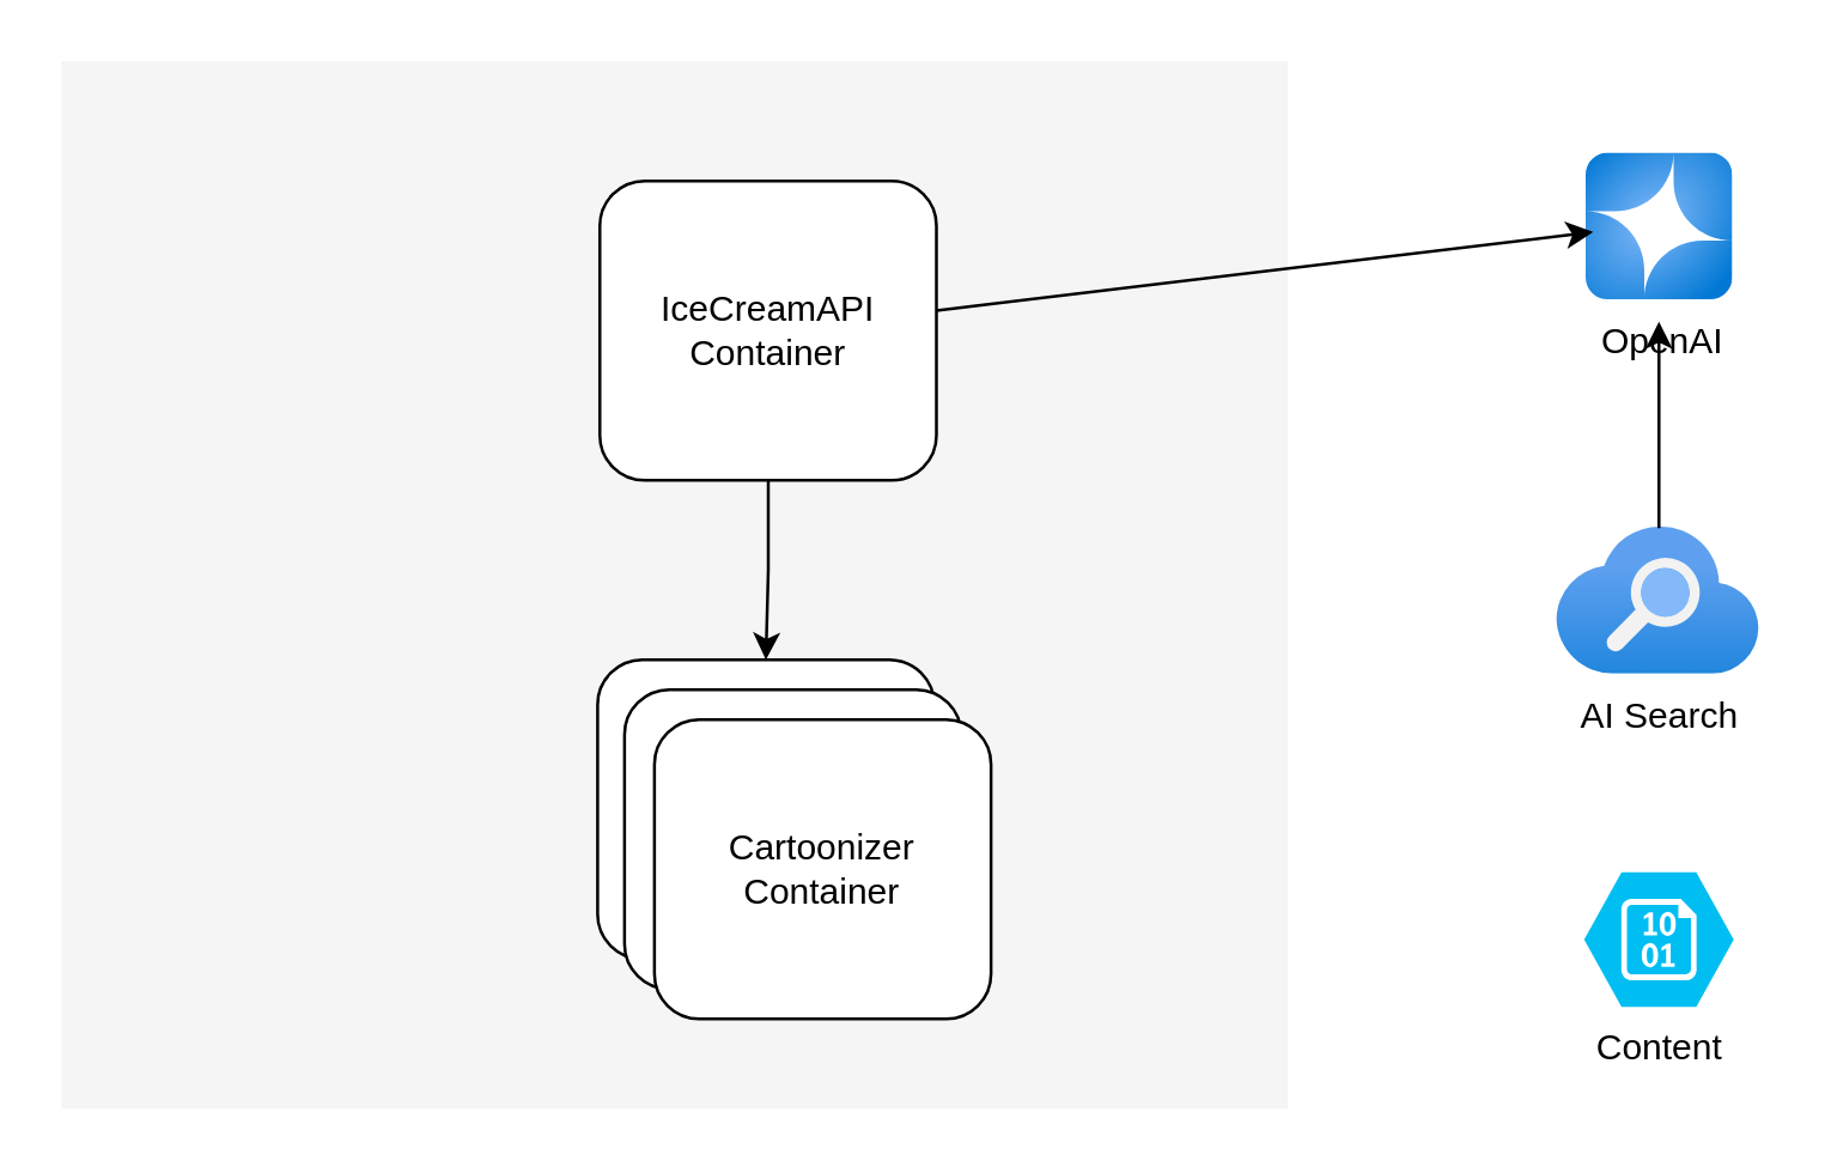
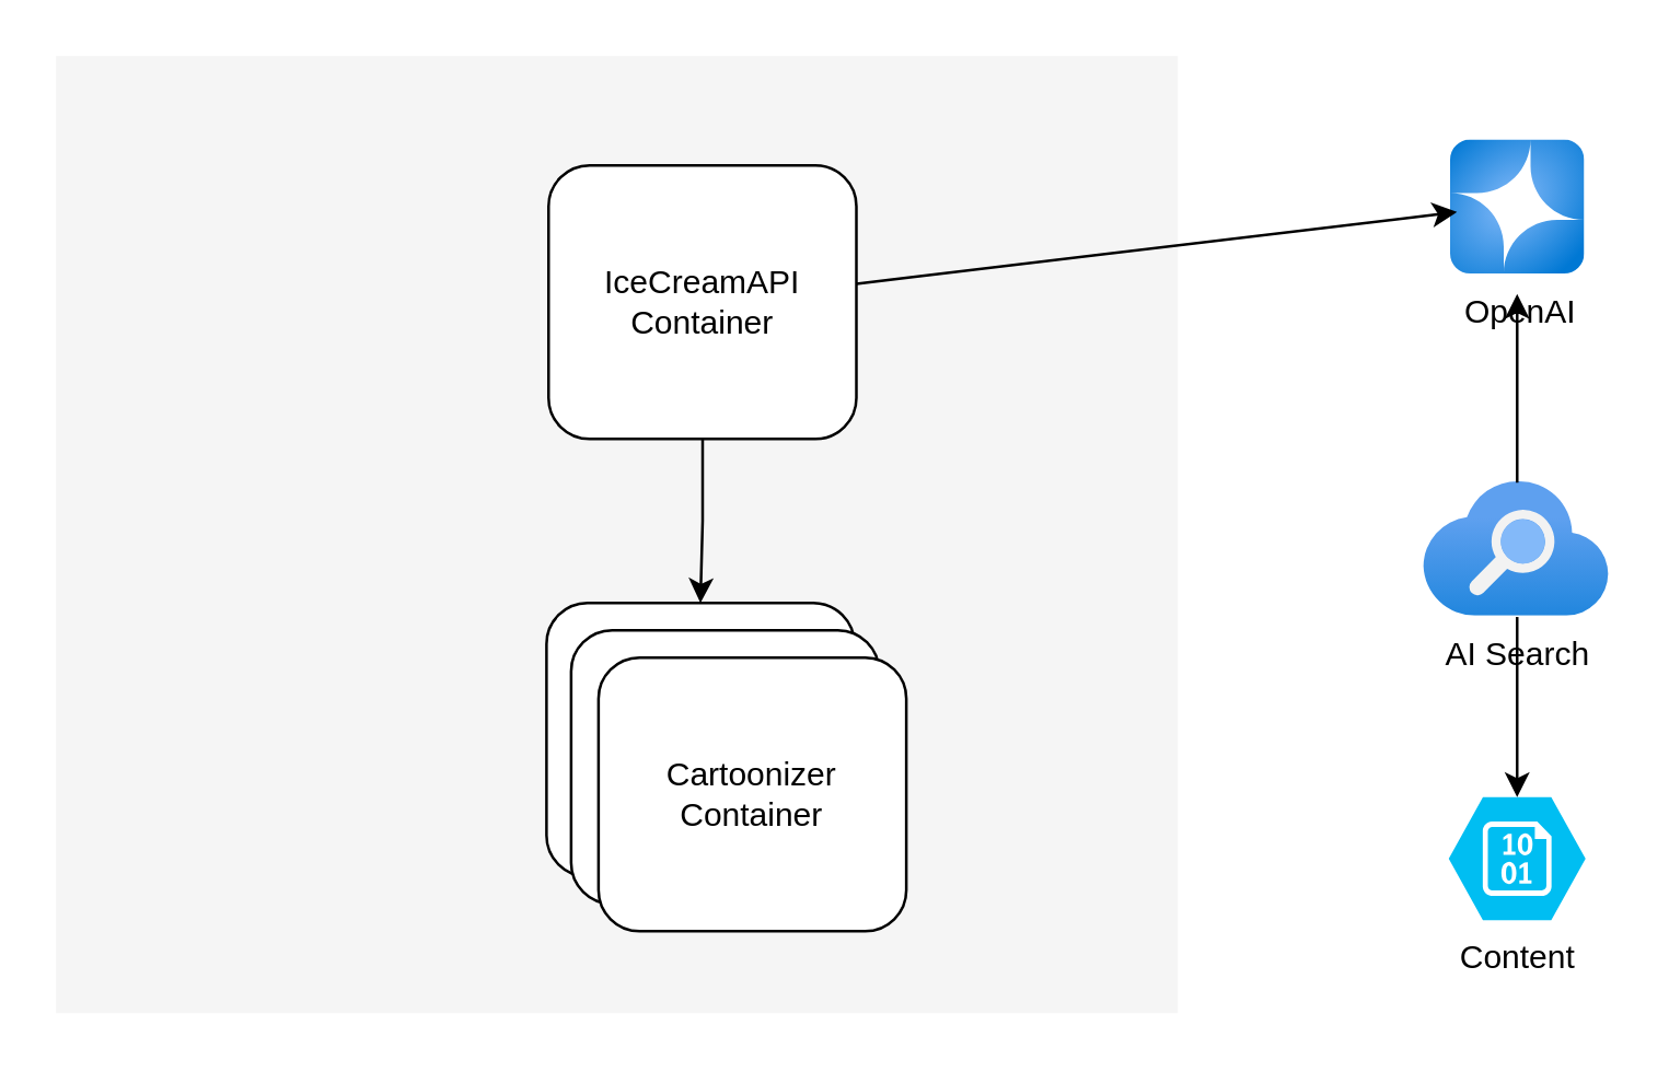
+ <mxCell id="10" style="edgeStyle=orthogonalEdgeStyle;rounded=0;orthogonalLoop=1;jettySize=auto;html=1;entryX=0.5;entryY=0;entryDx=0;entryDy=0;entryPerimeter=0;" parent="1" source="8" target="9" edge="1"><mxGeometry relative="1" as="geometry"><mxPoint x="550" y="286" as="targetPoint" /></mxGeometry></mxCell>
